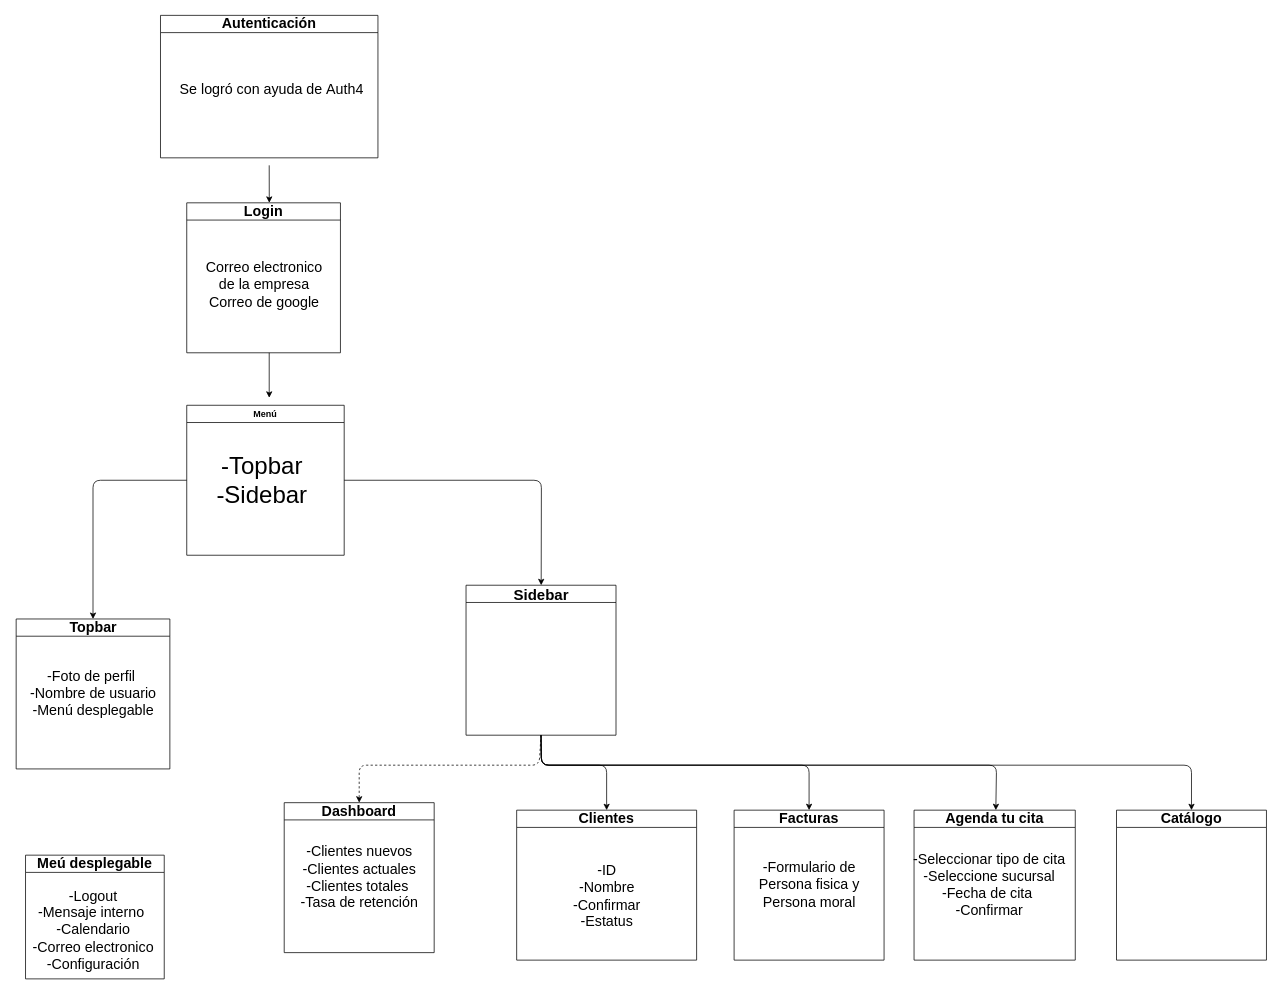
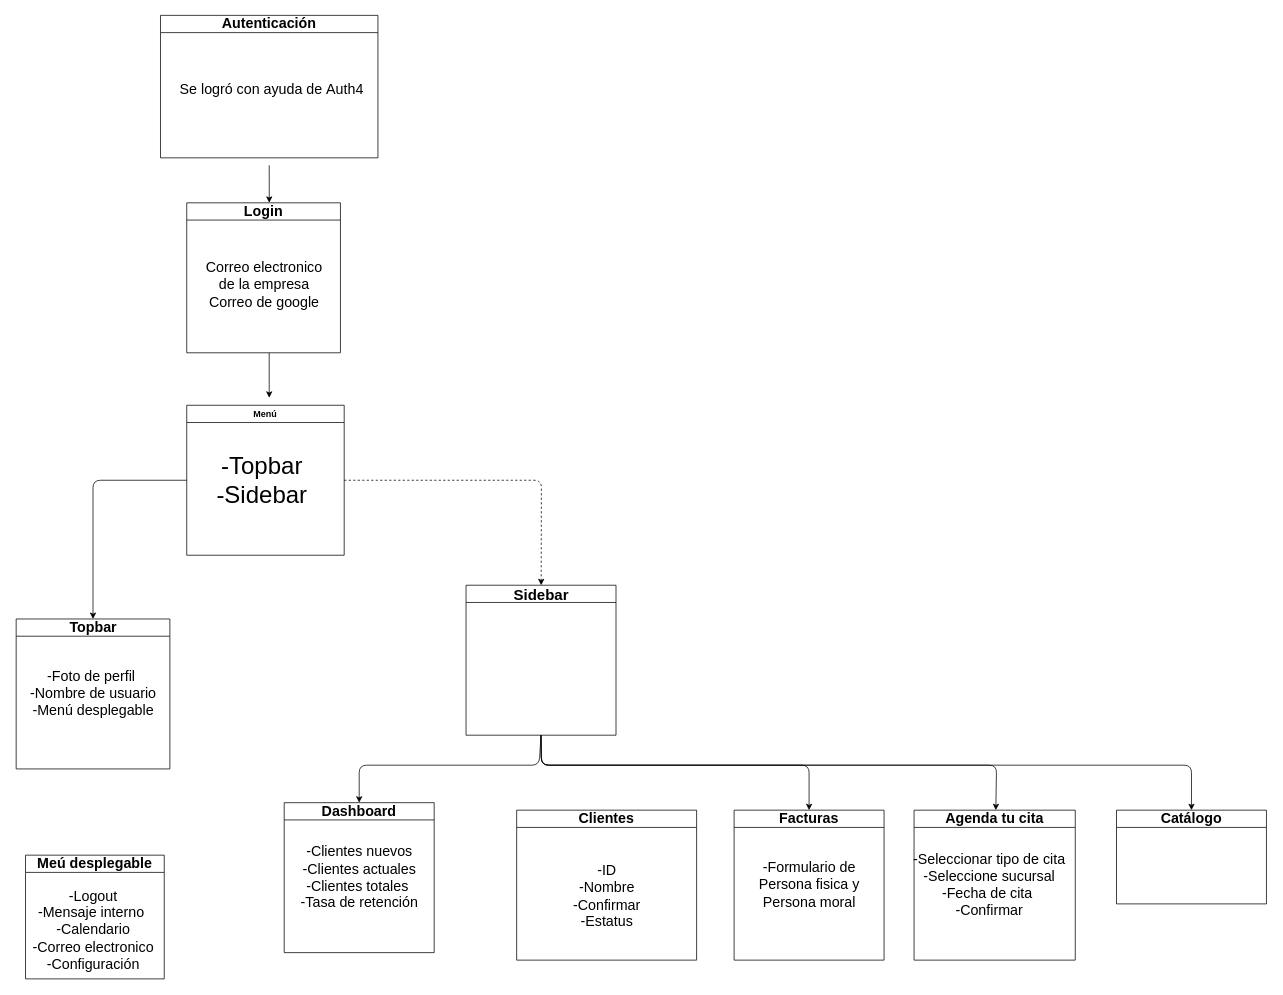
- <mxCell id="2" style="edgeStyle=none;html=1;exitX=1;exitY=0.5;exitDx=0;exitDy=0;fontSize=20;" parent="1" source="4" target="10" edge="1"><mxGeometry relative="1" as="geometry"><Array as="points"><mxPoint x="721" y="640" /></Array></mxGeometry></mxCell>
+ <mxCell id="2" style="edgeStyle=none;html=1;exitX=1;exitY=0.5;exitDx=0;exitDy=0;fontSize=20;dashed=1;" parent="1" source="4" target="10" edge="1"><mxGeometry relative="1" as="geometry"><Array as="points"><mxPoint x="721" y="640" /></Array></mxGeometry></mxCell>
- <mxCell id="6" style="edgeStyle=none;html=1;exitX=0.5;exitY=1;exitDx=0;exitDy=0;entryX=0.5;entryY=0;entryDx=0;entryDy=0;fontSize=19;dashed=1;" parent="1" source="10" edge="1" target="15"><mxGeometry relative="1" as="geometry"><mxPoint x="498" y="1080" as="targetPoint" /><Array as="points"><mxPoint x="718" y="1020" /><mxPoint x="478" y="1020" /></Array></mxGeometry></mxCell>
+ <mxCell id="6" style="edgeStyle=none;html=1;exitX=0.5;exitY=1;exitDx=0;exitDy=0;entryX=0.5;entryY=0;entryDx=0;entryDy=0;fontSize=19;" parent="1" source="10" edge="1" target="15"><mxGeometry relative="1" as="geometry"><mxPoint x="498" y="1080" as="targetPoint" /><Array as="points"><mxPoint x="718" y="1020" /><mxPoint x="478" y="1020" /></Array></mxGeometry></mxCell>
- <mxCell id="7" style="edgeStyle=none;html=1;exitX=0.5;exitY=1;exitDx=0;exitDy=0;fontSize=19;" parent="1" source="10" target="17" edge="1"><mxGeometry relative="1" as="geometry"><mxPoint x="798" y="1000" as="targetPoint" /><Array as="points"><mxPoint x="721" y="1020" /><mxPoint x="808" y="1020" /></Array></mxGeometry></mxCell>
- <mxCell id="29" value="Catálogo" style="swimlane;whiteSpace=wrap;html=1;fontSize=19;" parent="1" vertex="1"><mxGeometry x="1488" y="1080" width="200" height="200" as="geometry" /></mxCell>
+ <mxCell id="29" value="Catálogo" style="swimlane;whiteSpace=wrap;html=1;fontSize=19;" parent="1" vertex="1"><mxGeometry x="1488" y="1080" width="200" height="125" as="geometry" /></mxCell>
